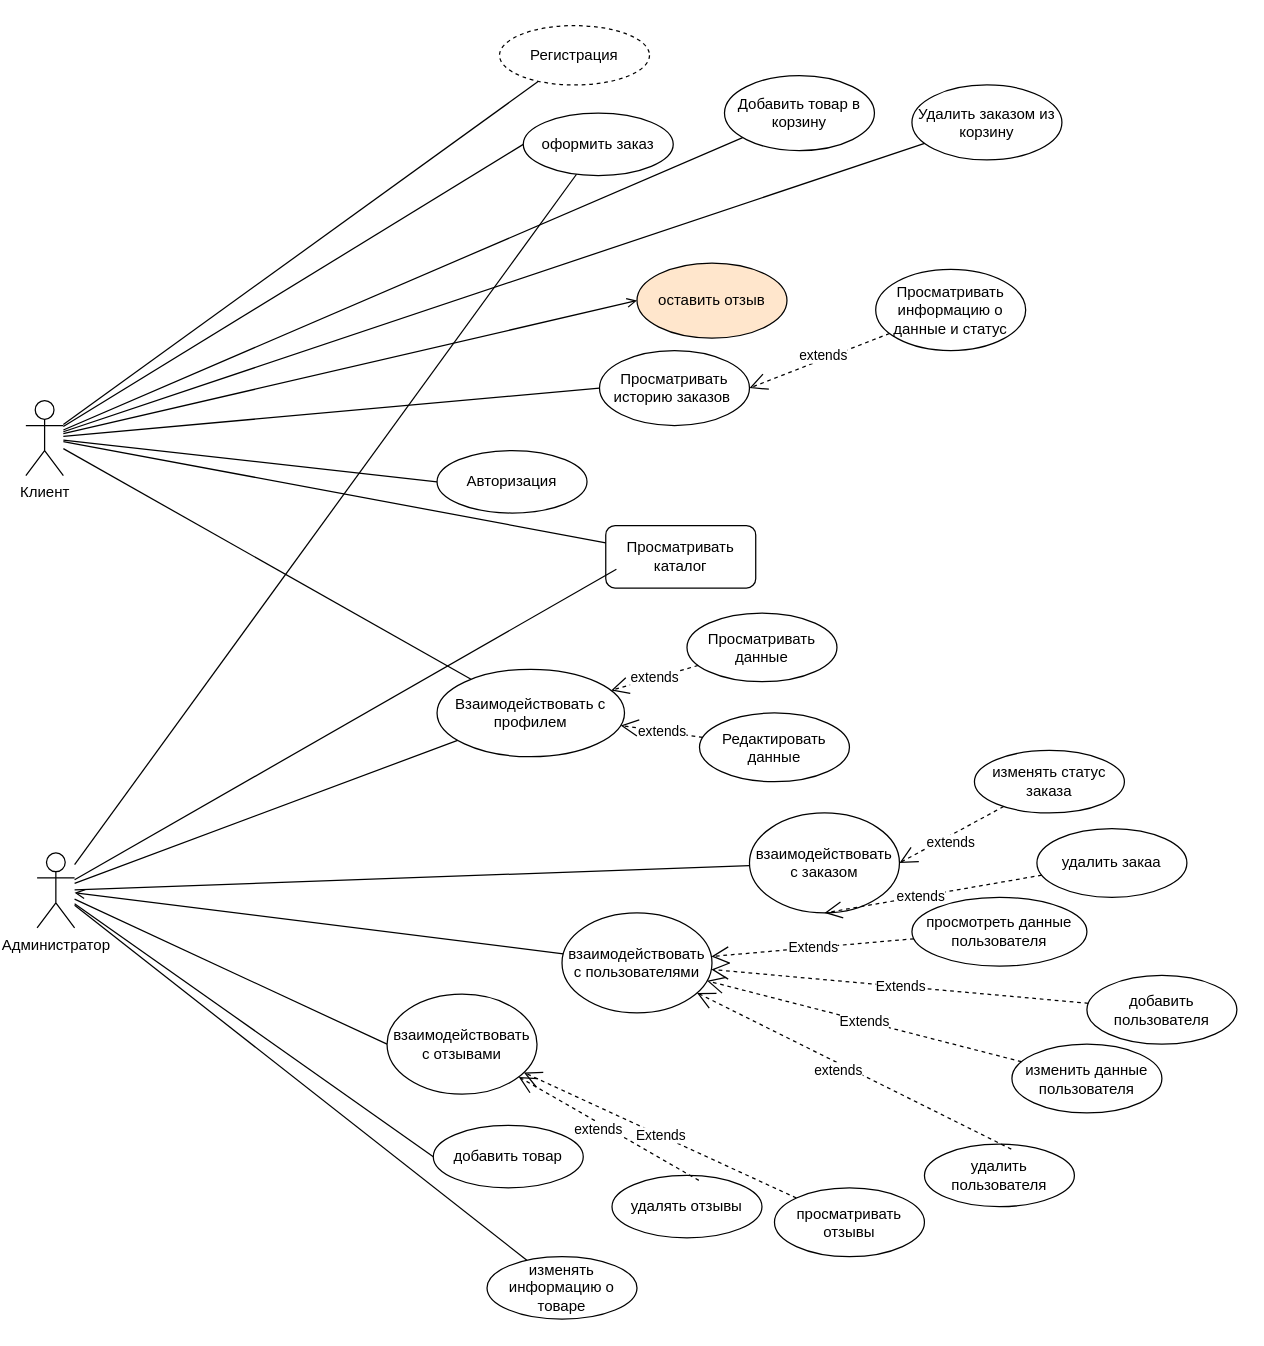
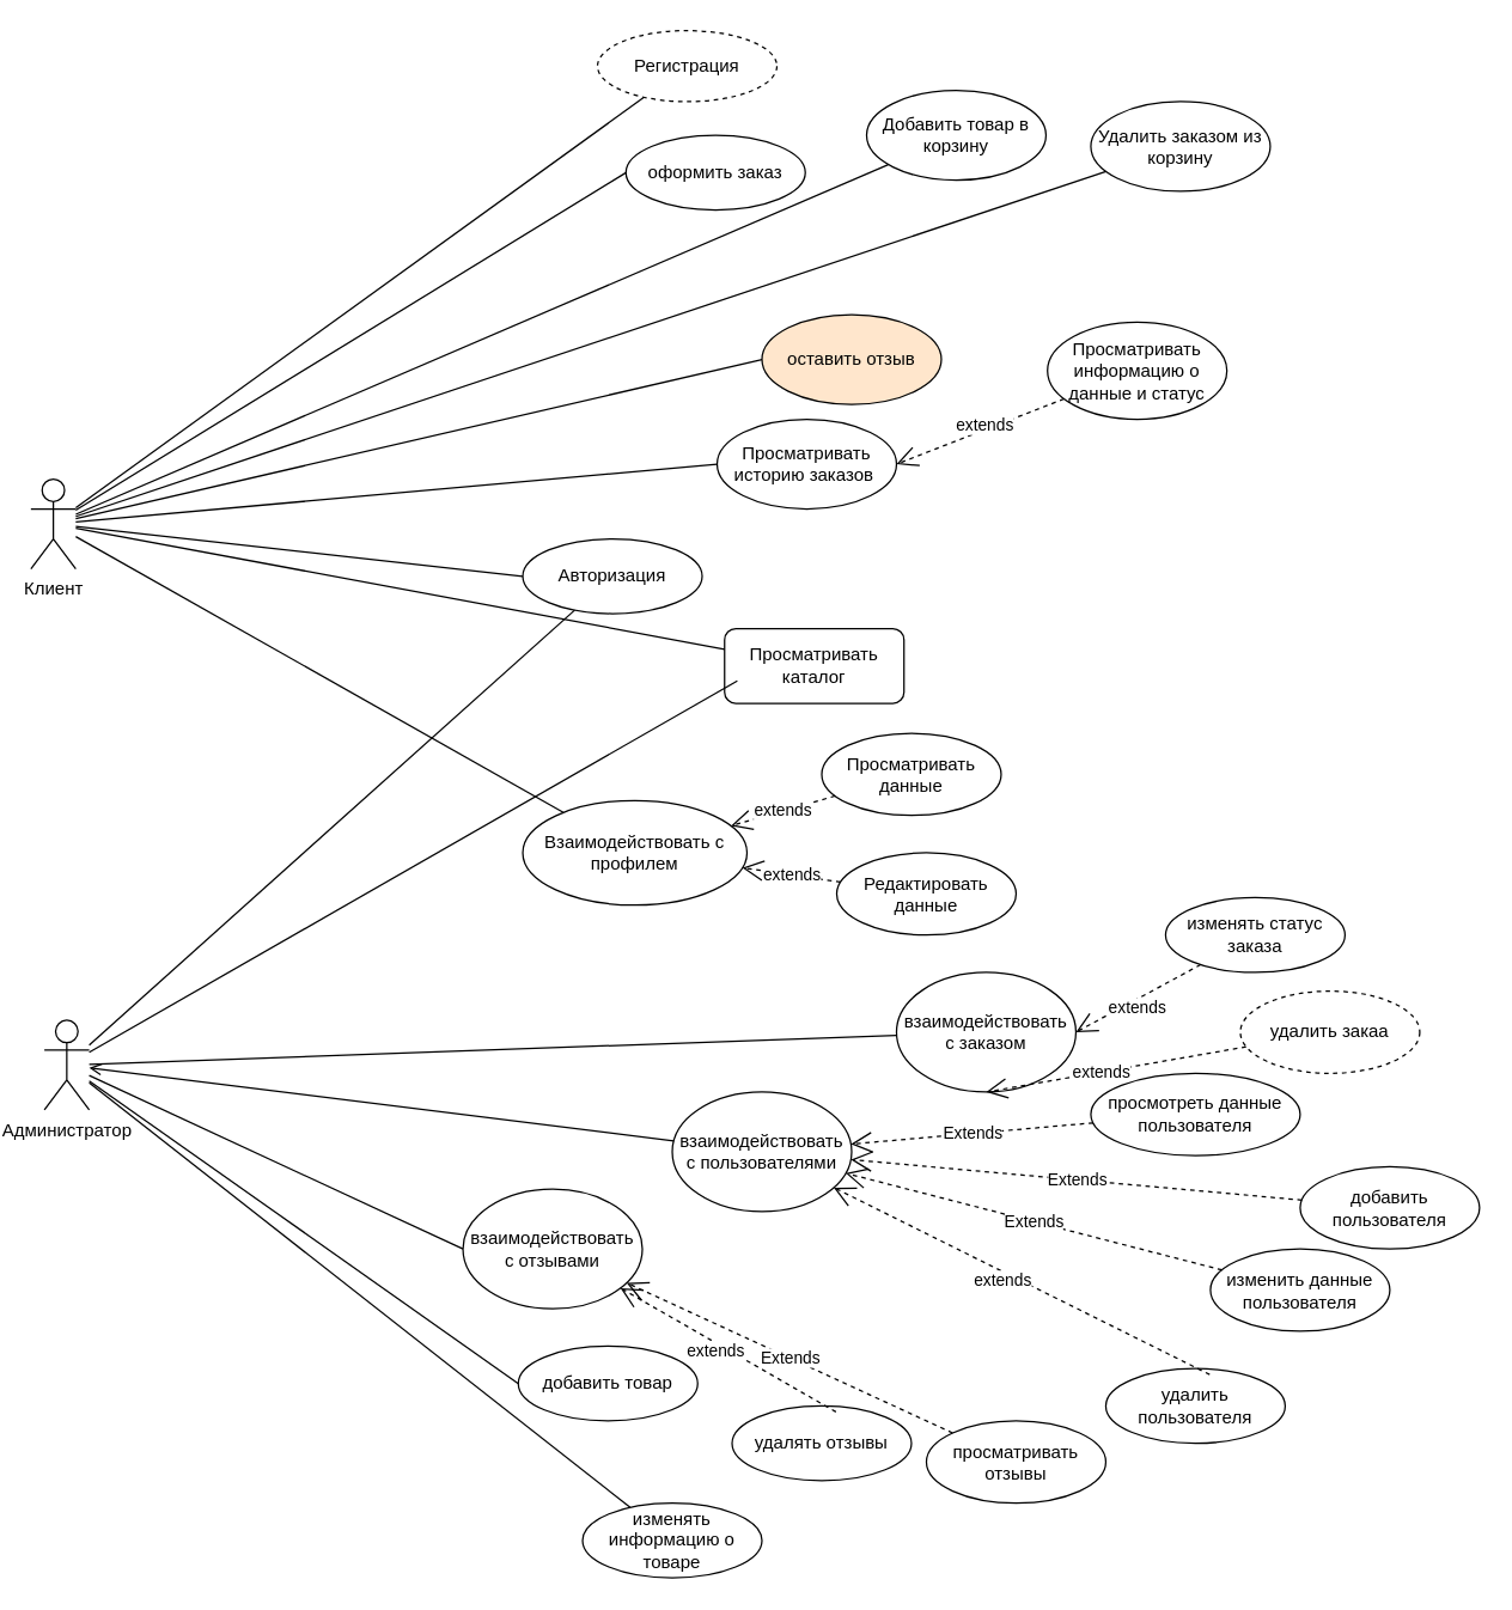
- <mxCell id="10" value="" style="endArrow=open;html=1;rounded=0;entryX=0;entryY=0.5;entryDx=0;entryDy=0;" parent="1" source="2" target="6" edge="1"><mxGeometry width="50" height="50" relative="1" as="geometry"><mxPoint x="-91" y="430" as="sourcePoint" /><mxPoint x="-41" y="380" as="targetPoint" /></mxGeometry></mxCell>
+ <mxCell id="10" value="" style="endArrow=none;html=1;rounded=0;entryX=0;entryY=0.5;entryDx=0;entryDy=0;" parent="1" source="2" target="6" edge="1"><mxGeometry width="50" height="50" relative="1" as="geometry"><mxPoint x="-91" y="430" as="sourcePoint" /><mxPoint x="-41" y="380" as="targetPoint" /></mxGeometry></mxCell>
- <mxCell id="33" value="" style="endArrow=none;html=1;rounded=0;" parent="1" source="13" target="11" edge="1"><mxGeometry width="50" height="50" relative="1" as="geometry"><mxPoint x="349" y="340" as="sourcePoint" /><mxPoint x="399" y="290" as="targetPoint" /></mxGeometry></mxCell>
+ <mxCell id="33" value="" style="endArrow=none;html=1;rounded=0;" parent="1" source="13" target="28" edge="1"><mxGeometry width="50" height="50" relative="1" as="geometry"><mxPoint x="349" y="340" as="sourcePoint" /><mxPoint x="399" y="290" as="targetPoint" /></mxGeometry></mxCell>
- <mxCell id="40" value="" style="endArrow=none;html=1;rounded=0;" parent="1" source="13" target="30" edge="1"><mxGeometry width="50" height="50" relative="1" as="geometry"><mxPoint x="119" y="470" as="sourcePoint" /><mxPoint x="169" y="420" as="targetPoint" /></mxGeometry></mxCell>
- <mxCell id="19" value="удалить закаа" style="ellipse;whiteSpace=wrap;html=1;" parent="1" vertex="1"><mxGeometry x="829" y="662.5" width="120" height="55" as="geometry" /></mxCell>
+ <mxCell id="19" value="удалить закаа" style="ellipse;whiteSpace=wrap;html=1;dashed=1;" parent="1" vertex="1"><mxGeometry x="829" y="662.5" width="120" height="55" as="geometry" /></mxCell>
